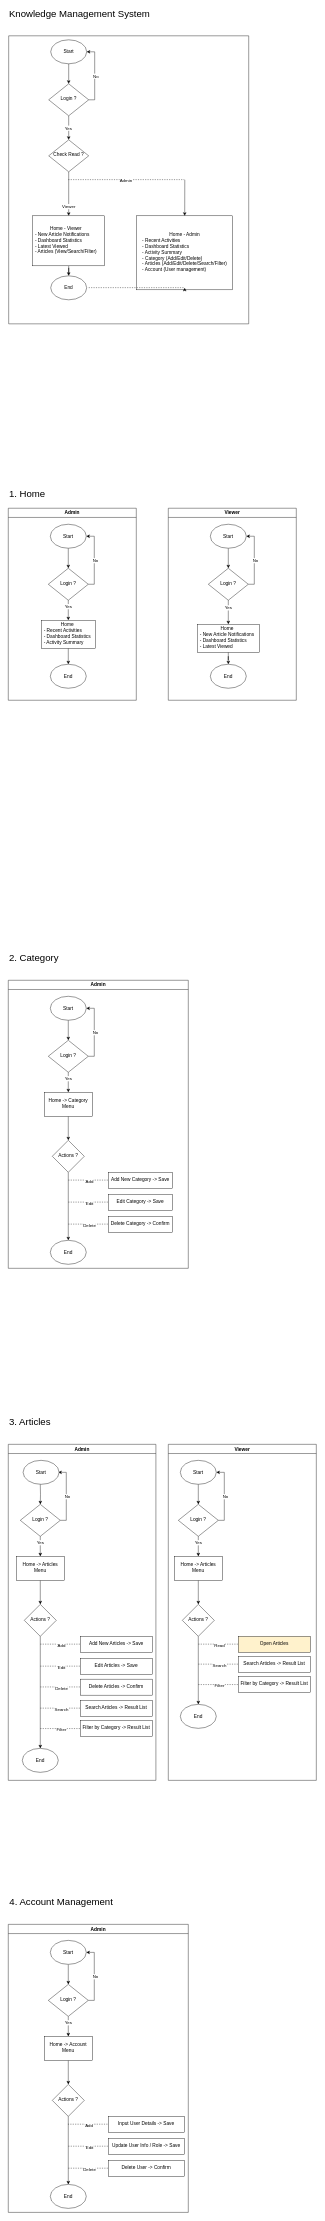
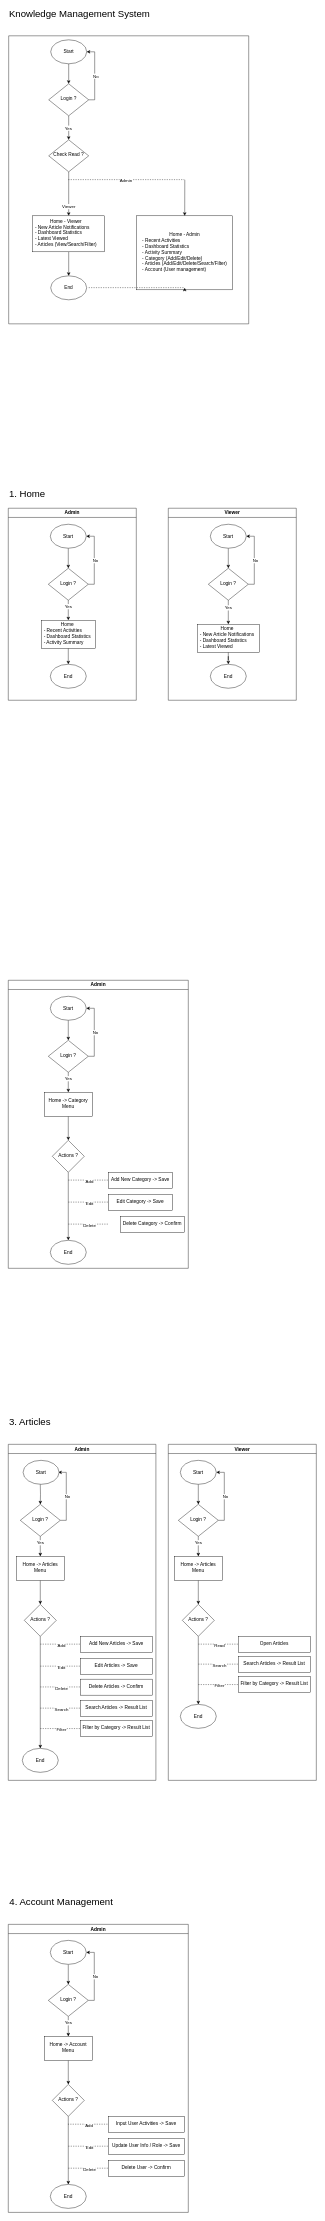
- <mxCell id="14" value="&lt;div style=&quot;text-align: center;&quot;&gt;&lt;span style=&quot;background-color: transparent; color: light-dark(rgb(0, 0, 0), rgb(255, 255, 255));&quot;&gt;Home - Viewer&lt;/span&gt;&lt;/div&gt;- New Article Notifications&lt;br&gt;- Dashboard Statistics&lt;br&gt;- Latest Viewed&lt;br&gt;- Articles (View/Search/Filter)" style="whiteSpace=wrap;html=1;shadow=0;strokeWidth=1;spacing=6;spacingTop=-4;align=left;" parent="2" vertex="1"><mxGeometry x="60" y="450" width="180" height="125" as="geometry" /></mxCell>
+ <mxCell id="14" value="&lt;div style=&quot;text-align: center;&quot;&gt;&lt;span style=&quot;background-color: transparent; color: light-dark(rgb(0, 0, 0), rgb(255, 255, 255));&quot;&gt;Home - Viewer&lt;/span&gt;&lt;/div&gt;- New Article Notifications&lt;br&gt;- Dashboard Statistics&lt;br&gt;- Latest Viewed&lt;br&gt;- Articles (View/Search/Filter)" style="whiteSpace=wrap;html=1;shadow=0;strokeWidth=1;spacing=6;spacingTop=-4;align=left;" parent="2" vertex="1"><mxGeometry x="60" y="450" width="180" height="90" as="geometry" /></mxCell>
- <mxCell id="71" value="&lt;font style=&quot;font-size: 24px;&quot;&gt;2. Category&lt;/font&gt;" style="text;html=1;align=left;verticalAlign=middle;whiteSpace=wrap;rounded=0;" parent="1" vertex="1"><mxGeometry x="20" y="2380" width="140" height="30" as="geometry" /></mxCell>
- <mxCell id="64" value="Delete Category -&amp;gt; Confirm" style="whiteSpace=wrap;html=1;shadow=0;strokeWidth=1;spacing=6;spacingTop=-4;" parent="46" vertex="1"><mxGeometry x="250" y="590" width="160" height="40" as="geometry" /></mxCell>
+ <mxCell id="64" value="Delete Category -&amp;gt; Confirm" style="whiteSpace=wrap;html=1;shadow=0;strokeWidth=1;spacing=6;spacingTop=-4;" parent="46" vertex="1"><mxGeometry x="280" y="590" width="160" height="40" as="geometry" /></mxCell>
- <mxCell id="118" value="Open Articles" style="whiteSpace=wrap;html=1;shadow=0;strokeWidth=1;spacing=6;spacingTop=-4;fillColor=#fff2cc;" parent="105" vertex="1"><mxGeometry x="175" y="480" width="180" height="40" as="geometry" /></mxCell>
+ <mxCell id="118" value="Open Articles" style="whiteSpace=wrap;html=1;shadow=0;strokeWidth=1;spacing=6;spacingTop=-4;" parent="105" vertex="1"><mxGeometry x="175" y="480" width="180" height="40" as="geometry" /></mxCell>
- <mxCell id="153" value="Input User Details -&amp;gt; Save" style="whiteSpace=wrap;html=1;shadow=0;strokeWidth=1;spacing=6;spacingTop=-4;" parent="151" vertex="1"><mxGeometry x="101" width="190" height="40" as="geometry" /></mxCell>
+ <mxCell id="153" value="Input User Activities -&amp;gt; Save" style="whiteSpace=wrap;html=1;shadow=0;strokeWidth=1;spacing=6;spacingTop=-4;" parent="151" vertex="1"><mxGeometry x="101" width="190" height="40" as="geometry" /></mxCell>
